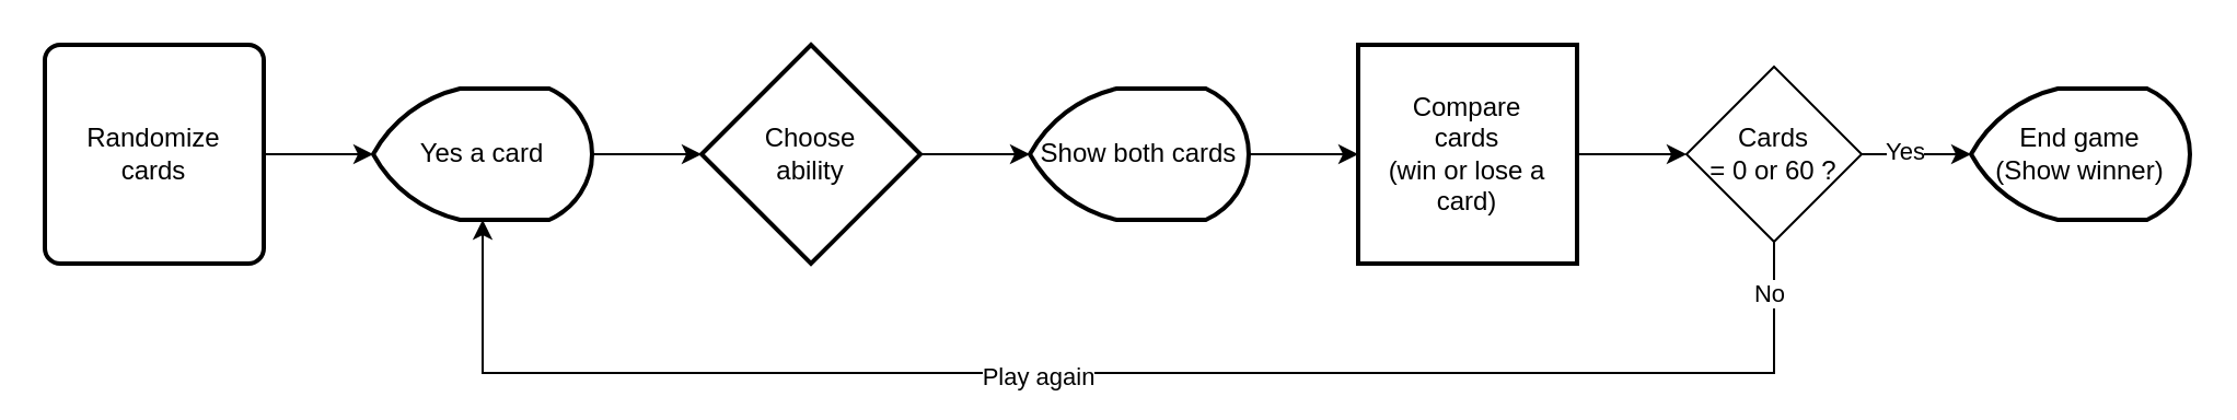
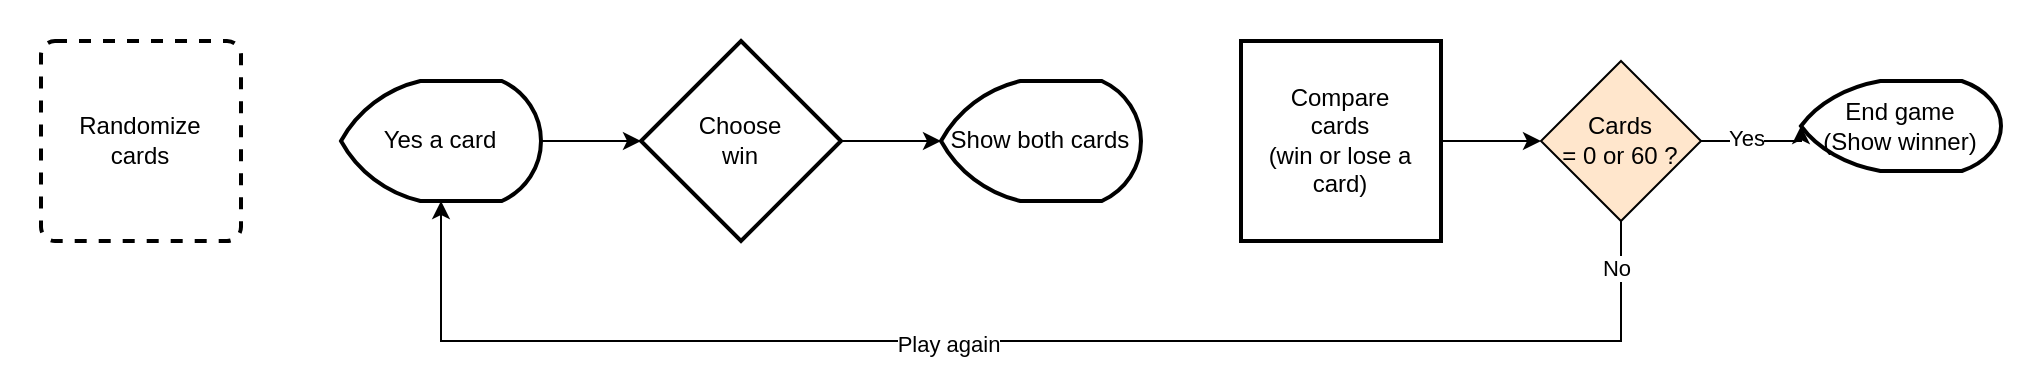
- <mxCell id="3" value="Randomize&lt;br&gt;cards" style="rounded=1;whiteSpace=wrap;html=1;absoluteArcSize=1;arcSize=14;strokeWidth=2;" vertex="1" parent="1"><mxGeometry x="20" y="20" width="100" height="100" as="geometry" /></mxCell>
+ <mxCell id="3" value="Randomize&lt;br&gt;cards" style="rounded=1;whiteSpace=wrap;html=1;absoluteArcSize=1;arcSize=14;strokeWidth=2;dashed=1;" vertex="1" parent="1"><mxGeometry x="20" y="20" width="100" height="100" as="geometry" /></mxCell>
- <mxCell id="2" style="edgeStyle=orthogonalEdgeStyle;rounded=0;orthogonalLoop=1;jettySize=auto;html=1;exitX=1;exitY=0.5;exitDx=0;exitDy=0;entryX=0;entryY=0.5;entryDx=0;entryDy=0;entryPerimeter=0;" edge="1" parent="1" source="3" target="5"><mxGeometry relative="1" as="geometry" /></mxCell>
- <mxCell id="7" value="Choose&lt;br&gt;ability" style="strokeWidth=2;html=1;shape=mxgraph.flowchart.decision;whiteSpace=wrap;" vertex="1" parent="1"><mxGeometry x="320" y="20" width="100" height="100" as="geometry" /></mxCell>
+ <mxCell id="7" value="Choose&lt;br&gt;win" style="strokeWidth=2;html=1;shape=mxgraph.flowchart.decision;whiteSpace=wrap;" vertex="1" parent="1"><mxGeometry x="320" y="20" width="100" height="100" as="geometry" /></mxCell>
- <mxCell id="17" style="edgeStyle=orthogonalEdgeStyle;rounded=0;orthogonalLoop=1;jettySize=auto;html=1;exitX=1;exitY=0.5;exitDx=0;exitDy=0;exitPerimeter=0;entryX=0;entryY=0.5;entryDx=0;entryDy=0;" edge="1" parent="1" source="18" target="9"><mxGeometry relative="1" as="geometry" /></mxCell>
- <mxCell id="15" value="Cards &lt;br&gt;= 0 or 60 ?" style="rhombus;whiteSpace=wrap;html=1;" vertex="1" parent="1"><mxGeometry x="770" y="30" width="80" height="80" as="geometry" /></mxCell>
+ <mxCell id="15" value="Cards &lt;br&gt;= 0 or 60 ?" style="rhombus;whiteSpace=wrap;html=1;fillColor=#ffe6cc;" vertex="1" parent="1"><mxGeometry x="770" y="30" width="80" height="80" as="geometry" /></mxCell>
- <mxCell id="16" value="End game&lt;br&gt;(Show winner)" style="strokeWidth=2;html=1;shape=mxgraph.flowchart.display;whiteSpace=wrap;" vertex="1" parent="1"><mxGeometry x="900" y="40" width="100" height="60" as="geometry" /></mxCell>
+ <mxCell id="16" value="End game&lt;br&gt;(Show winner)" style="strokeWidth=2;html=1;shape=mxgraph.flowchart.display;whiteSpace=wrap;" vertex="1" parent="1"><mxGeometry x="900" y="40" width="100" height="45" as="geometry" /></mxCell>
